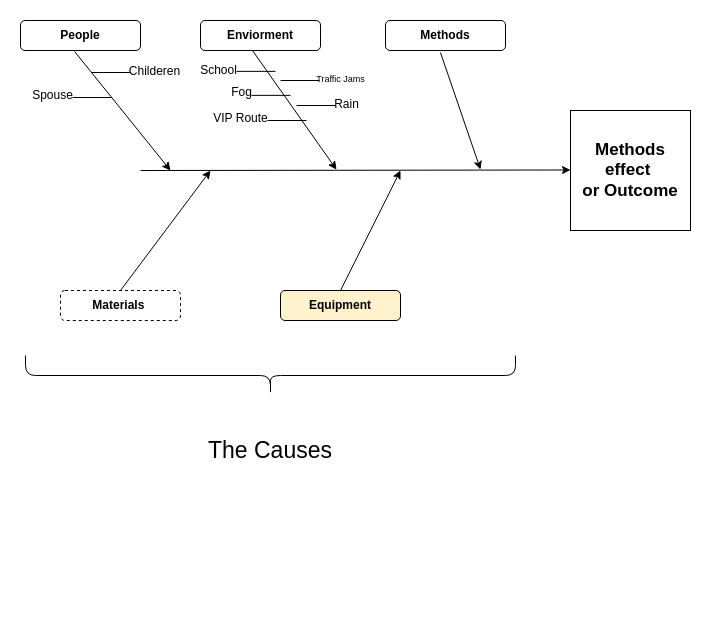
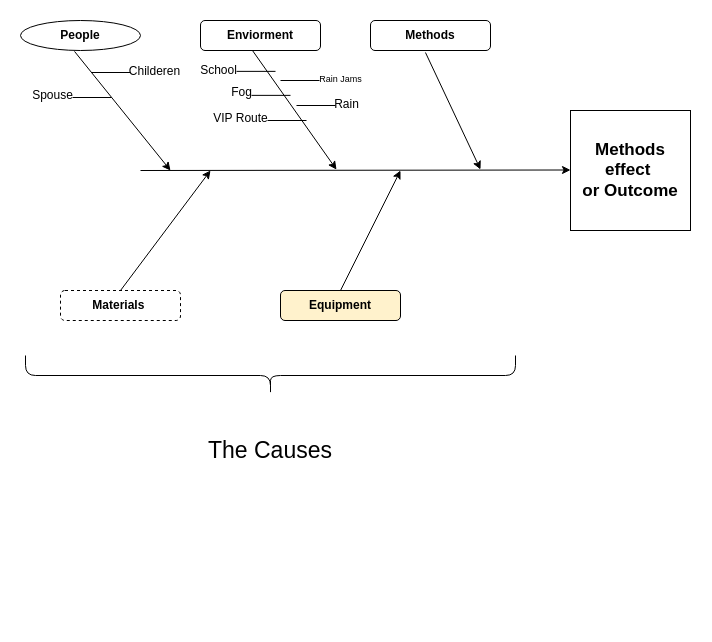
- <mxCell id="7" value="&lt;b&gt;People&lt;/b&gt;" style="rounded=1;whiteSpace=wrap;html=1;" vertex="1" parent="1"><mxGeometry x="20" y="20" width="120" height="30" as="geometry" /></mxCell>
+ <mxCell id="7" value="&lt;b&gt;People&lt;/b&gt;" style="ellipse;whiteSpace=wrap;html=1;" vertex="1" parent="1"><mxGeometry x="20" y="20" width="120" height="30" as="geometry" /></mxCell>
- <mxCell id="4" value="&lt;b&gt;Methods&lt;/b&gt;" style="rounded=1;whiteSpace=wrap;html=1;" vertex="1" parent="1"><mxGeometry x="385" y="20" width="120" height="30" as="geometry" /></mxCell>
+ <mxCell id="4" value="&lt;b&gt;Methods&lt;/b&gt;" style="rounded=1;whiteSpace=wrap;html=1;" vertex="1" parent="1"><mxGeometry x="370" y="20" width="120" height="30" as="geometry" /></mxCell>
- <mxCell id="26" value="&lt;font style=&quot;font-size: 9px&quot;&gt;Traffic Jams&lt;/font&gt;" style="text;html=1;align=center;verticalAlign=middle;resizable=0;points=[];autosize=1;" vertex="1" parent="1"><mxGeometry x="310" y="68" width="60" height="20" as="geometry" /></mxCell>
+ <mxCell id="26" value="&lt;font style=&quot;font-size: 9px&quot;&gt;Rain Jams&lt;/font&gt;" style="text;html=1;align=center;verticalAlign=middle;resizable=0;points=[];autosize=1;" vertex="1" parent="1"><mxGeometry x="310" y="68" width="60" height="20" as="geometry" /></mxCell>
